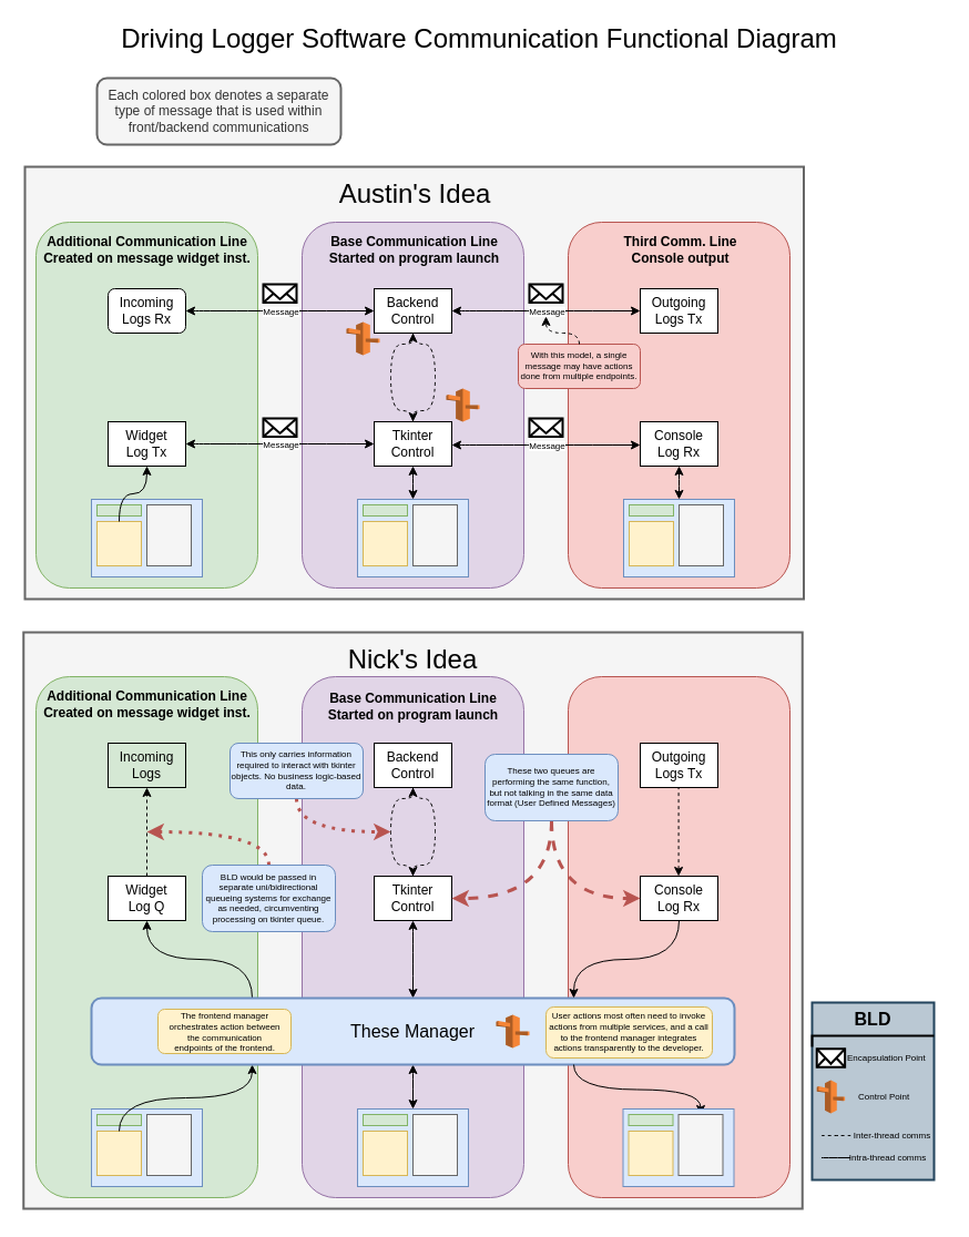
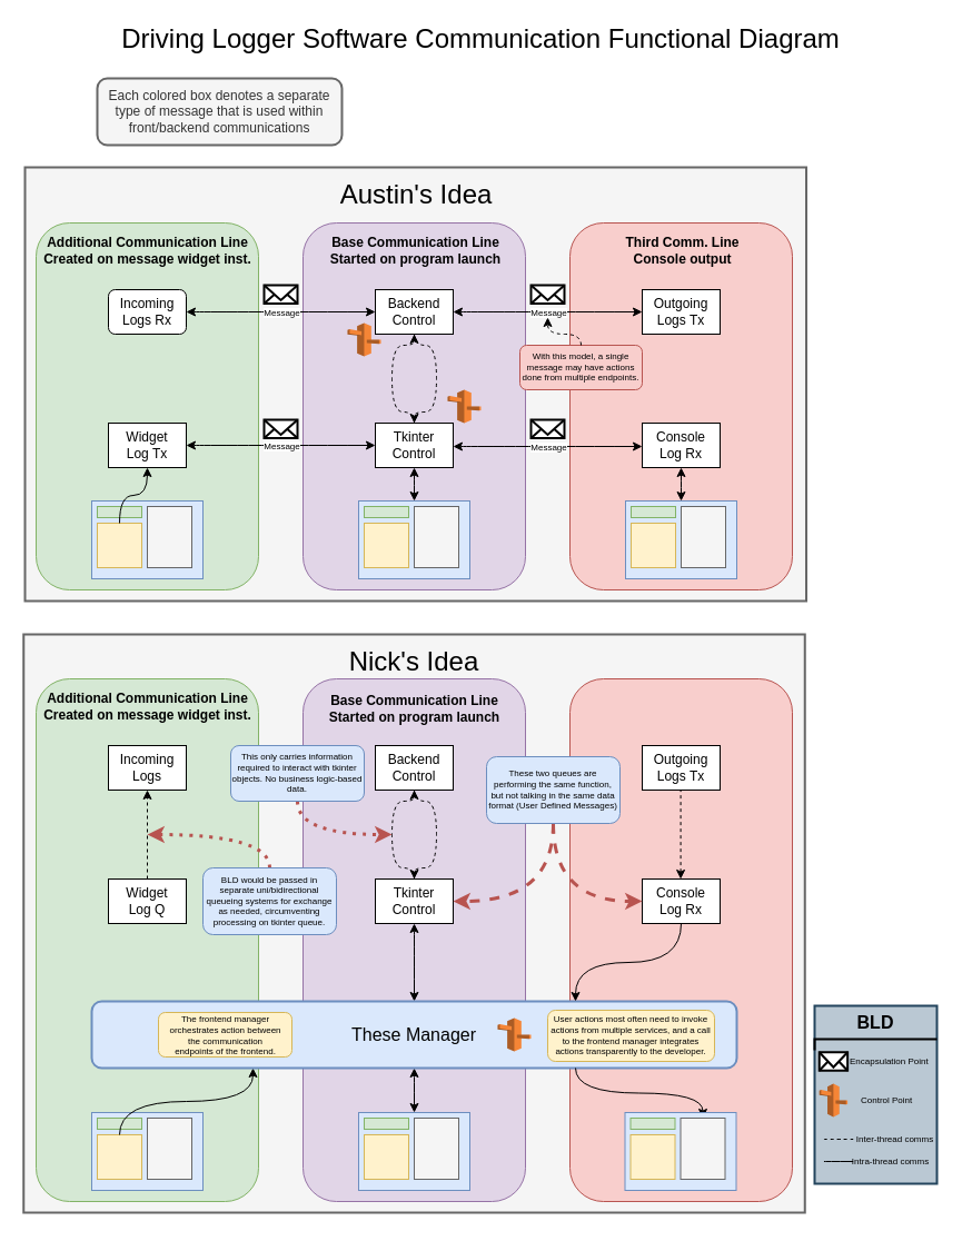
- <mxCell id="15" value="Incoming Logs" style="whiteSpace=wrap;html=1;fillColor=#d5e8d4;" vertex="1" parent="1"><mxGeometry x="97" y="670" width="70" height="40" as="geometry" /></mxCell>
+ <mxCell id="15" value="Incoming Logs" style="whiteSpace=wrap;html=1;" vertex="1" parent="1"><mxGeometry x="97" y="670" width="70" height="40" as="geometry" /></mxCell>
- <mxCell id="17" style="edgeStyle=orthogonalEdgeStyle;rounded=1;orthogonalLoop=1;jettySize=auto;html=1;exitX=0.5;exitY=1;exitDx=0;exitDy=0;entryX=0.25;entryY=0;entryDx=0;entryDy=0;fontSize=12;startArrow=classic;startFill=1;endArrow=none;endFill=0;strokeWidth=1;curved=1;" edge="1" parent="1" source="18" target="35"><mxGeometry relative="1" as="geometry" /></mxCell>
